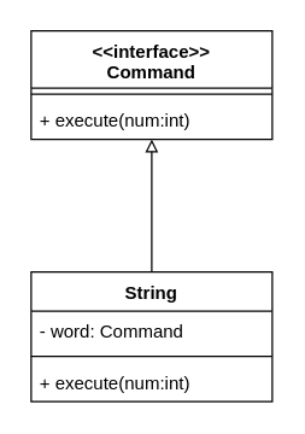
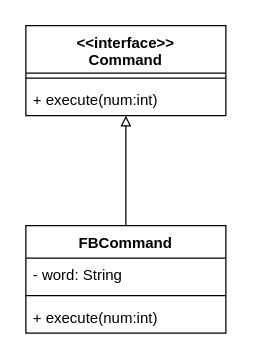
- <mxCell id="6" value="String" style="swimlane;fontStyle=1;align=center;verticalAlign=top;childLayout=stackLayout;horizontal=1;startSize=26;horizontalStack=0;resizeParent=1;resizeParentMax=0;resizeLast=0;collapsible=1;marginBottom=0;" vertex="1" parent="1"><mxGeometry x="20" y="180" width="160" height="86" as="geometry" /></mxCell>
+ <mxCell id="6" value="FBCommand" style="swimlane;fontStyle=1;align=center;verticalAlign=top;childLayout=stackLayout;horizontal=1;startSize=26;horizontalStack=0;resizeParent=1;resizeParentMax=0;resizeLast=0;collapsible=1;marginBottom=0;" vertex="1" parent="1"><mxGeometry x="20" y="180" width="160" height="86" as="geometry" /></mxCell>
- <mxCell id="7" value="- word: Command" style="text;strokeColor=none;fillColor=none;align=left;verticalAlign=top;spacingLeft=4;spacingRight=4;overflow=hidden;rotatable=0;points=[[0,0.5],[1,0.5]];portConstraint=eastwest;" vertex="1" parent="6"><mxGeometry y="26" width="160" height="26" as="geometry" /></mxCell>
+ <mxCell id="7" value="- word: String" style="text;strokeColor=none;fillColor=none;align=left;verticalAlign=top;spacingLeft=4;spacingRight=4;overflow=hidden;rotatable=0;points=[[0,0.5],[1,0.5]];portConstraint=eastwest;" vertex="1" parent="6"><mxGeometry y="26" width="160" height="26" as="geometry" /></mxCell>
